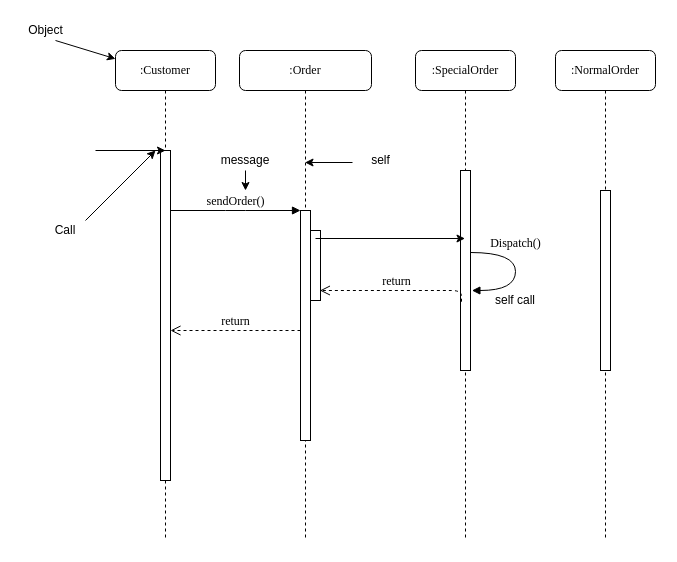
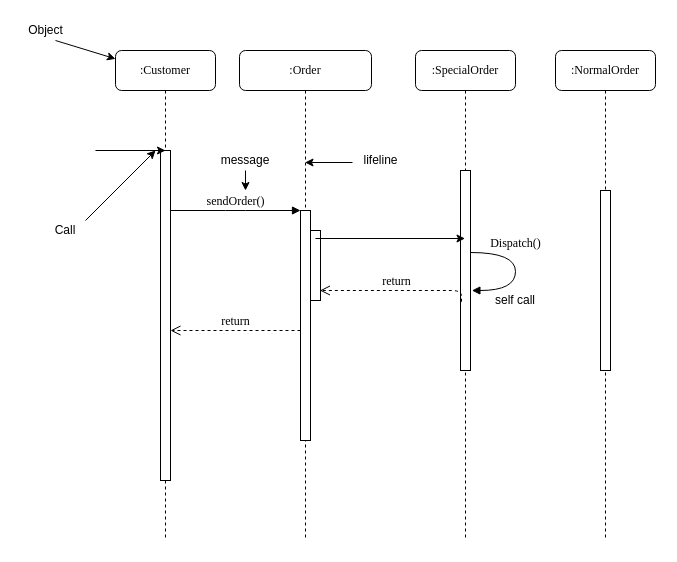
- <mxCell id="24" value="self" style="text;html=1;align=center;verticalAlign=middle;resizable=0;points=[];autosize=1;" vertex="1" parent="1"><mxGeometry x="355" y="150" width="50" height="20" as="geometry" /></mxCell>
+ <mxCell id="24" value="lifeline" style="text;html=1;align=center;verticalAlign=middle;resizable=0;points=[];autosize=1;" vertex="1" parent="1"><mxGeometry x="355" y="150" width="50" height="20" as="geometry" /></mxCell>
